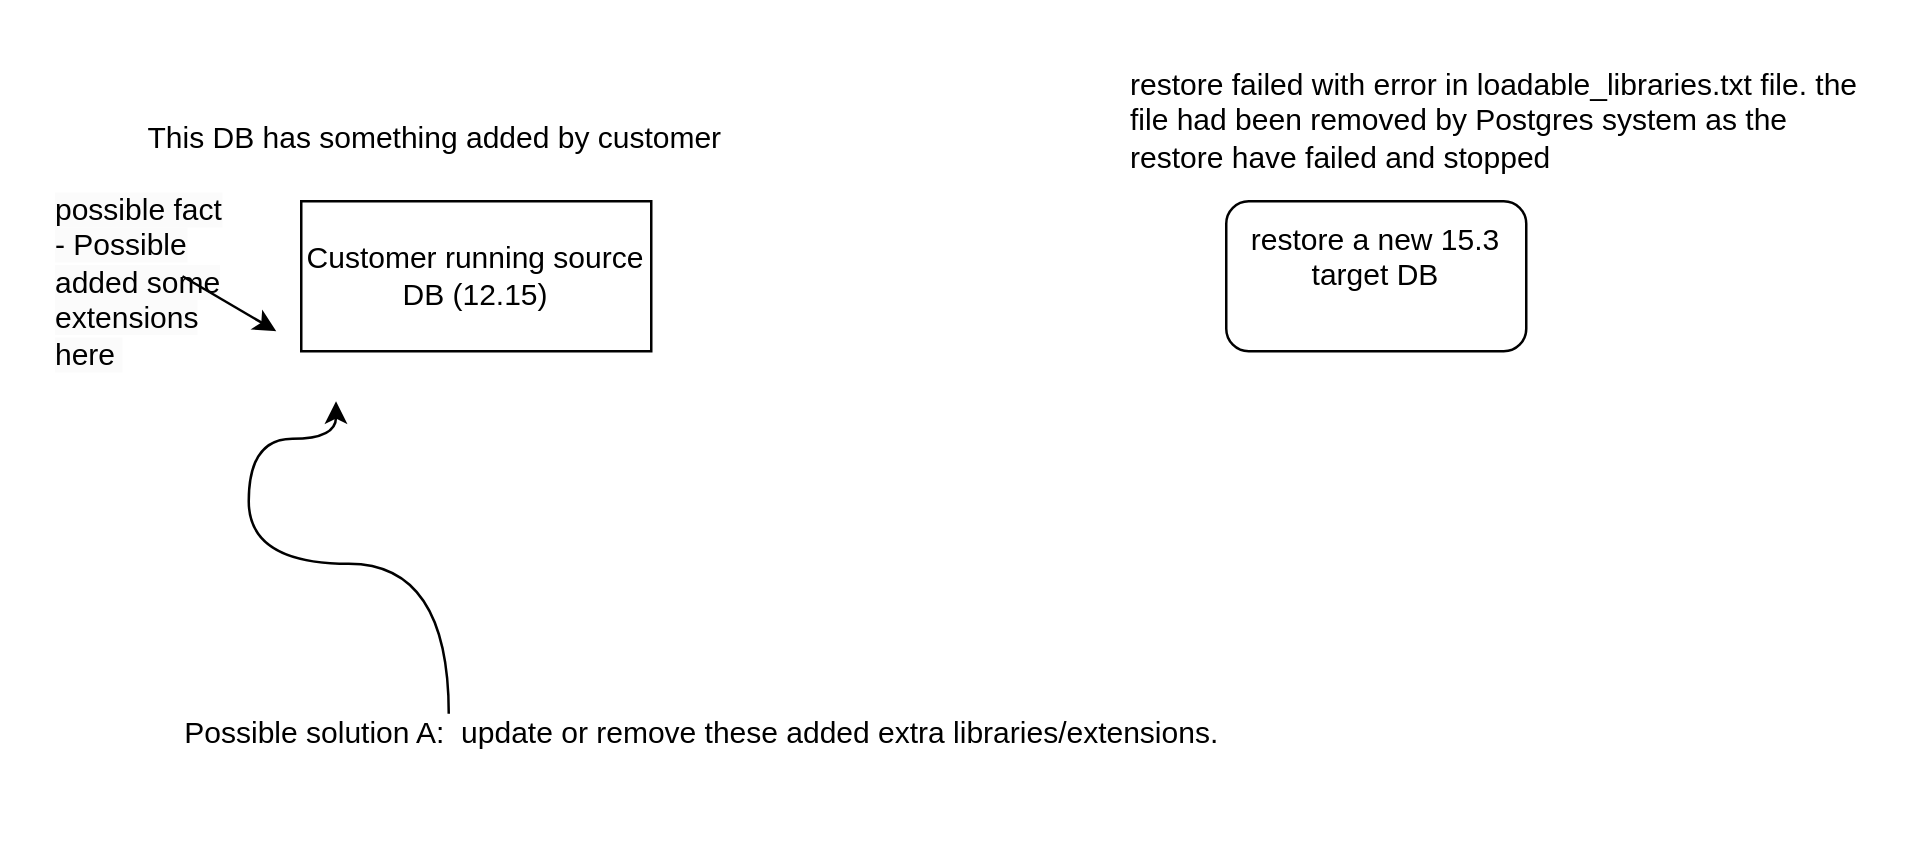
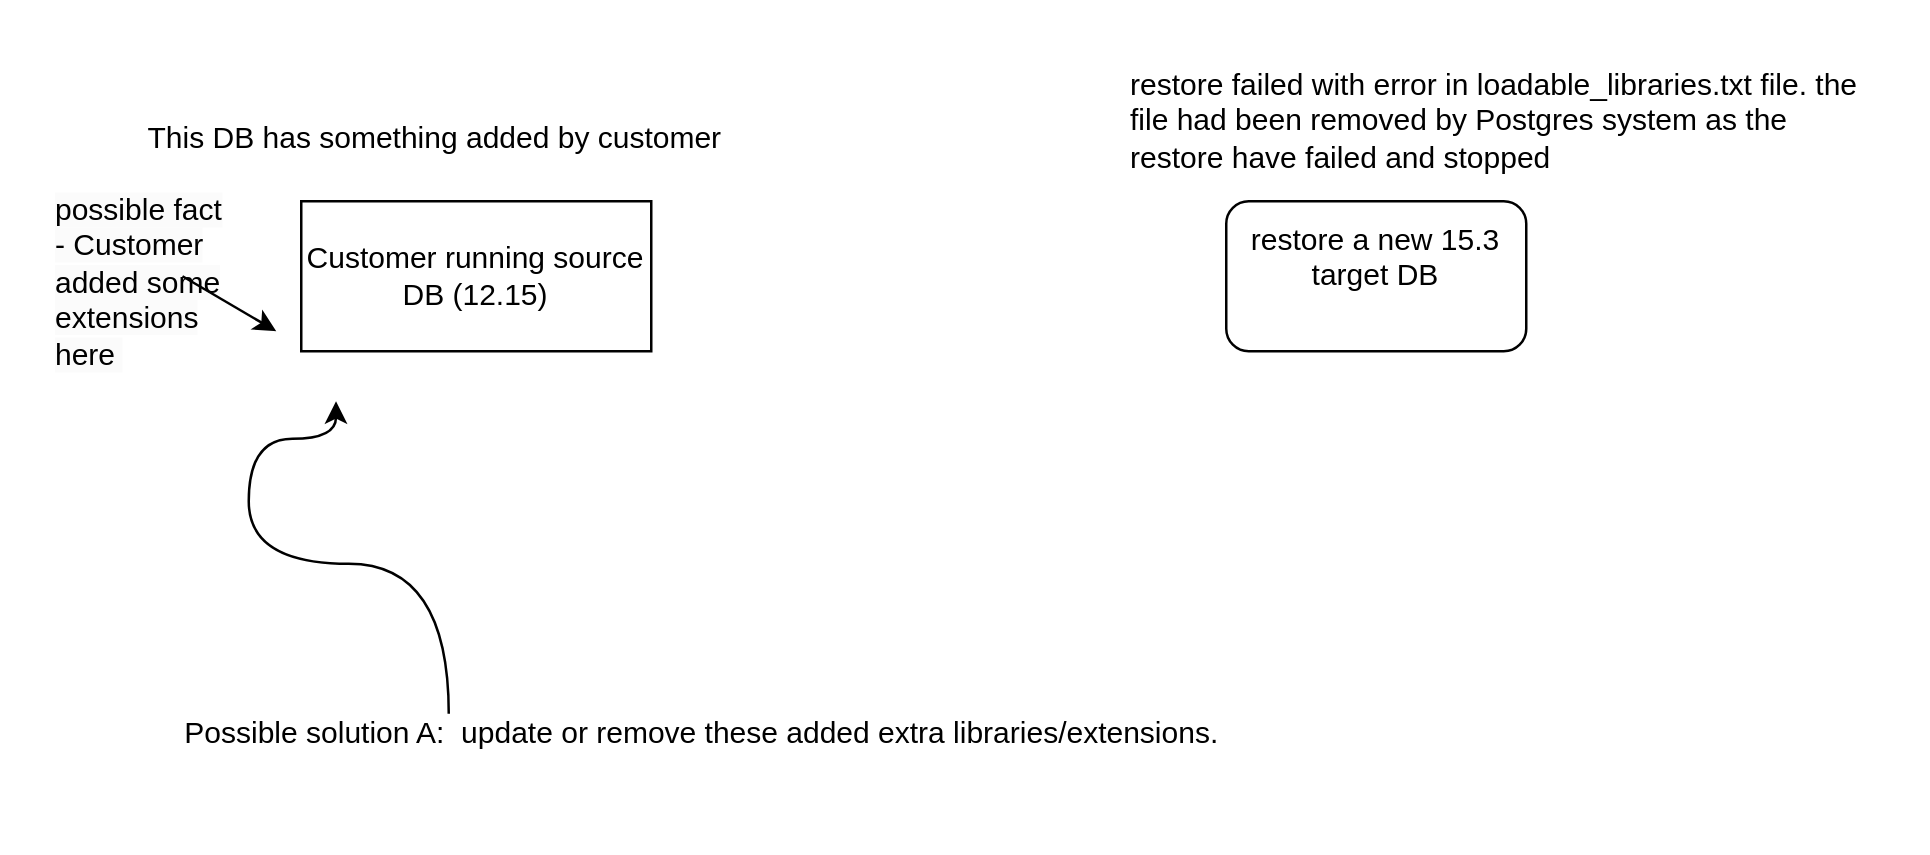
- <mxCell id="9" value="&lt;span style=&quot;color: rgb(0, 0, 0); font-family: Helvetica; font-size: 12px; font-style: normal; font-variant-ligatures: normal; font-variant-caps: normal; font-weight: 400; letter-spacing: normal; orphans: 2; text-align: center; text-indent: 0px; text-transform: none; widows: 2; word-spacing: 0px; -webkit-text-stroke-width: 0px; background-color: rgb(251, 251, 251); text-decoration-thickness: initial; text-decoration-style: initial; text-decoration-color: initial; float: none; display: inline !important;&quot;&gt;possible fact - Possible added some extensions here&amp;nbsp;&lt;/span&gt;" style="text;whiteSpace=wrap;html=1;" vertex="1" parent="1"><mxGeometry x="20" y="70" width="70" height="40" as="geometry" /></mxCell>
+ <mxCell id="9" value="&lt;span style=&quot;color: rgb(0, 0, 0); font-family: Helvetica; font-size: 12px; font-style: normal; font-variant-ligatures: normal; font-variant-caps: normal; font-weight: 400; letter-spacing: normal; orphans: 2; text-align: center; text-indent: 0px; text-transform: none; widows: 2; word-spacing: 0px; -webkit-text-stroke-width: 0px; background-color: rgb(251, 251, 251); text-decoration-thickness: initial; text-decoration-style: initial; text-decoration-color: initial; float: none; display: inline !important;&quot;&gt;possible fact - Customer added some extensions here&amp;nbsp;&lt;/span&gt;" style="text;whiteSpace=wrap;html=1;" vertex="1" parent="1"><mxGeometry x="20" y="70" width="70" height="40" as="geometry" /></mxCell>
